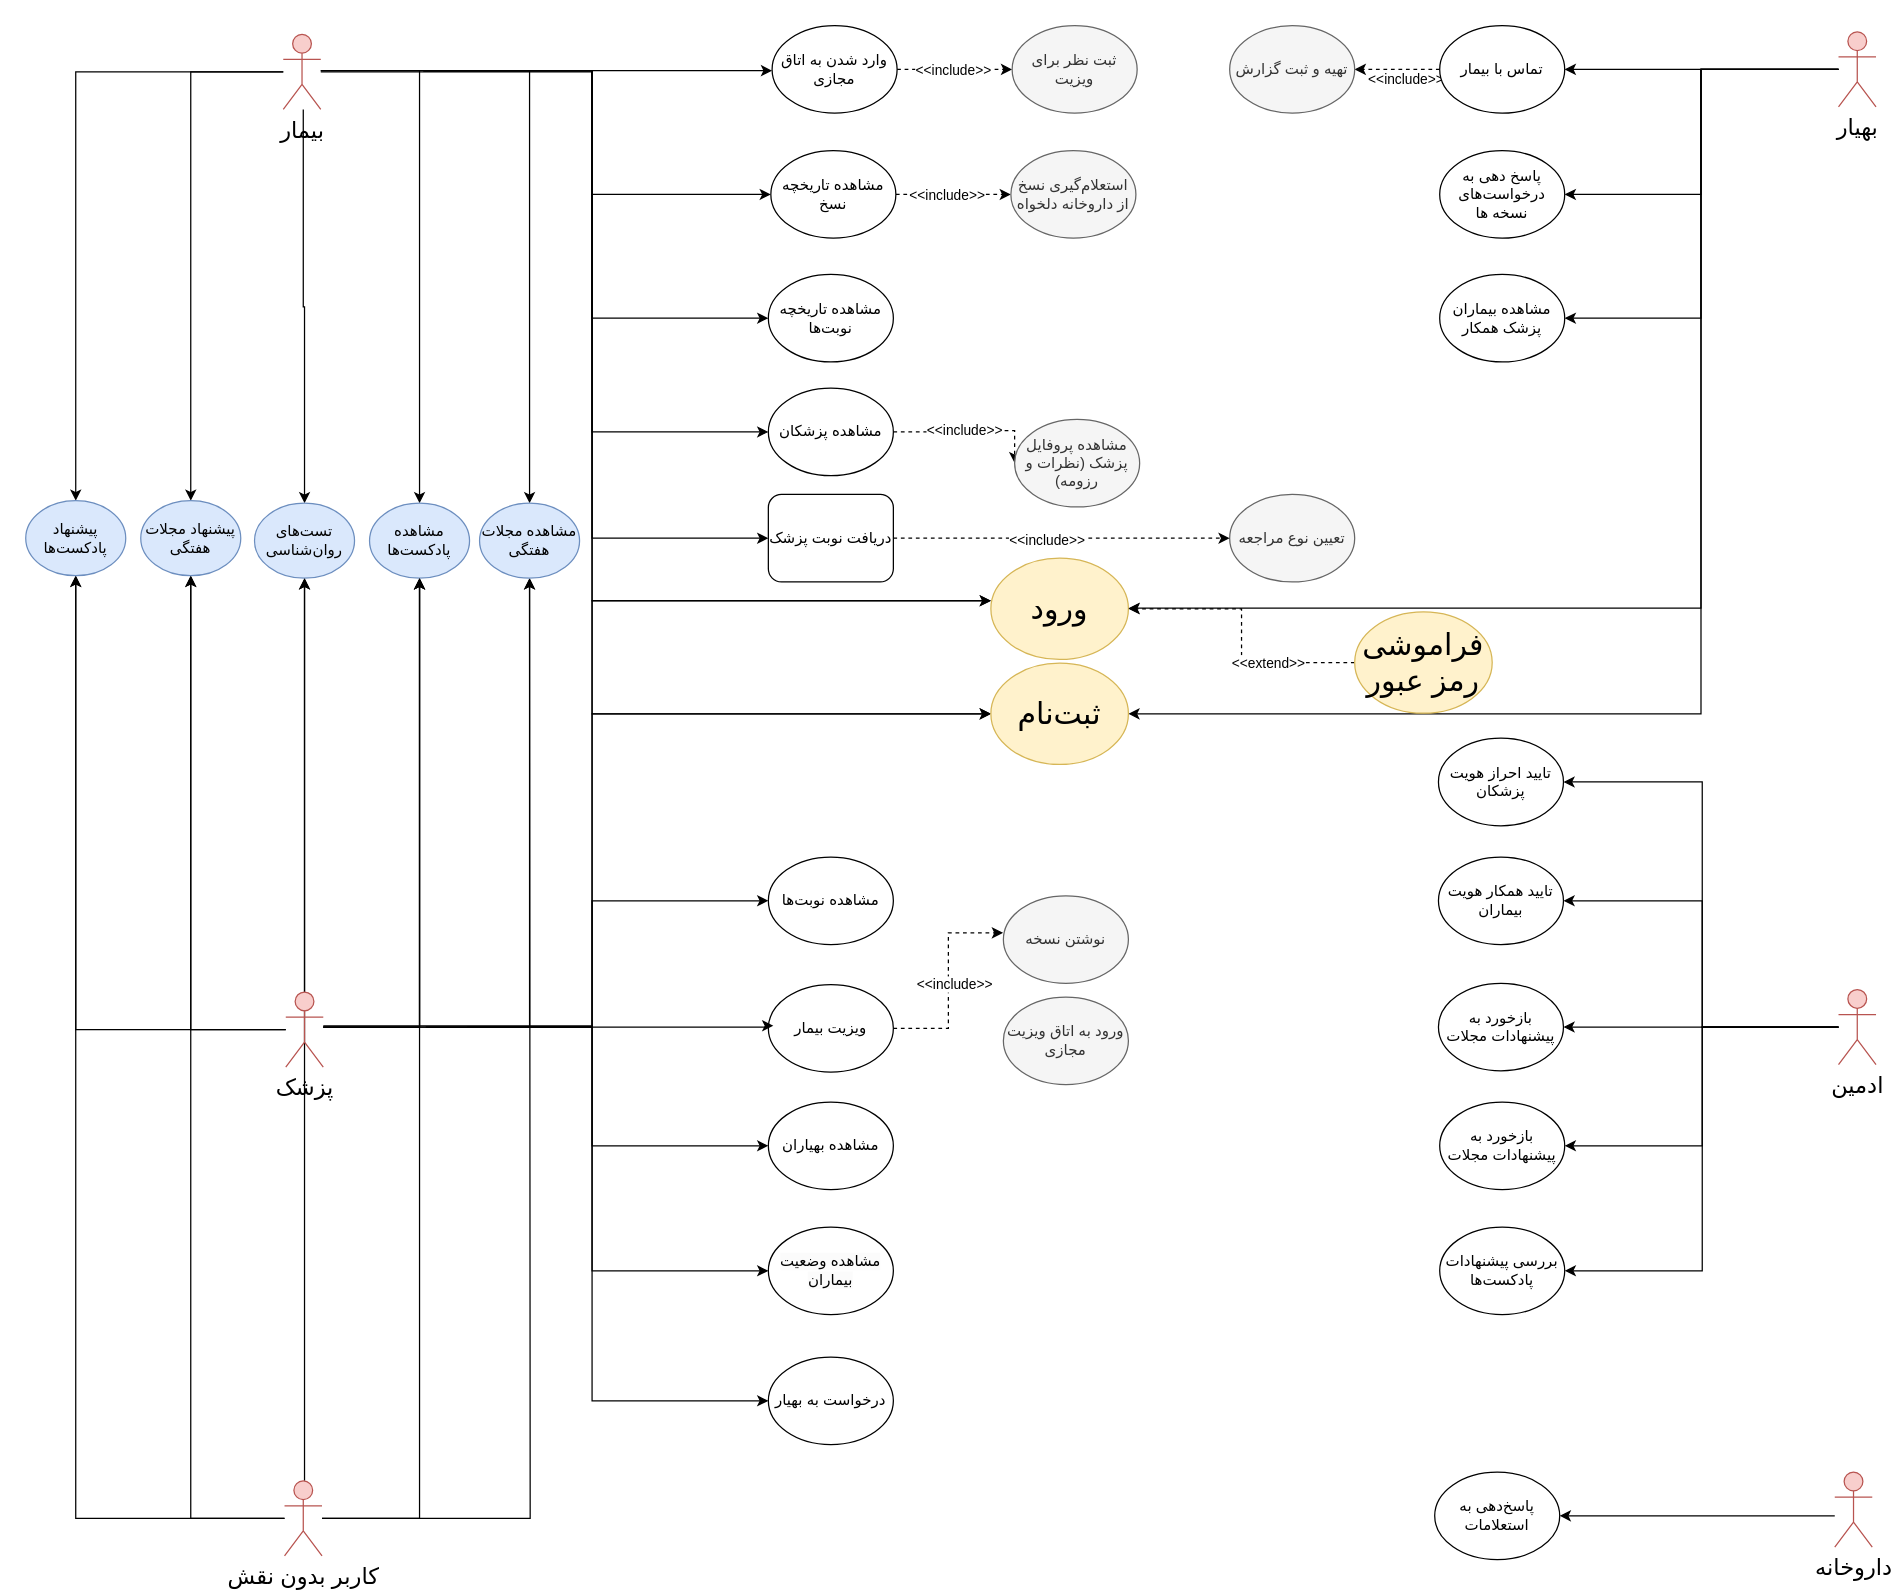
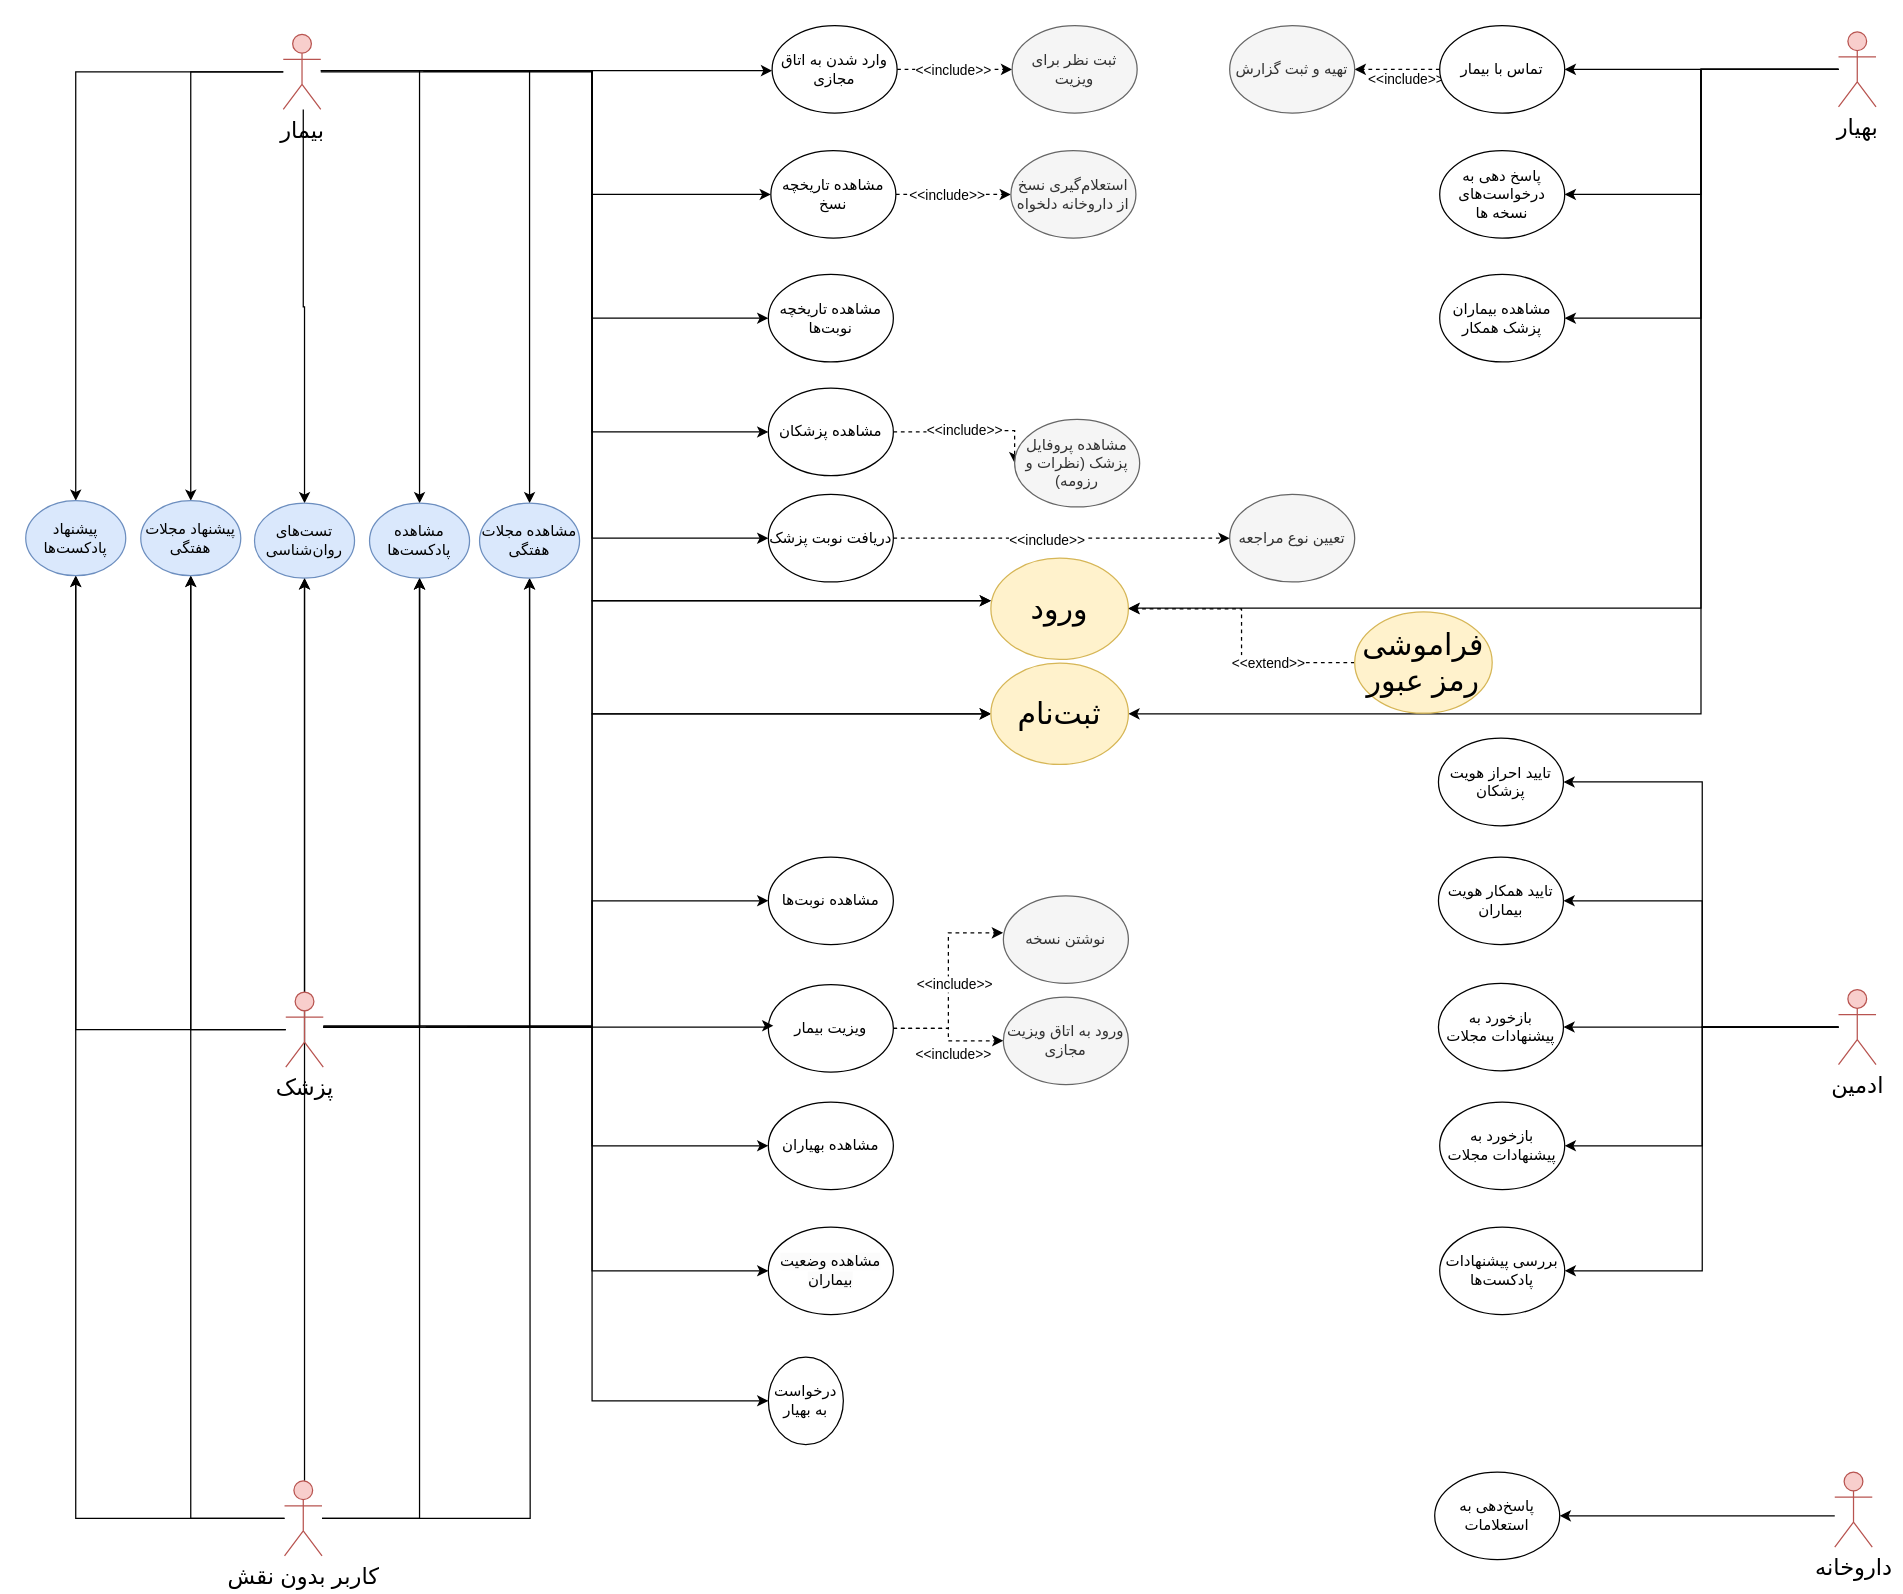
- <mxCell id="92" value="دریافت نوبت پزشک" style="whiteSpace=wrap;html=1;rounded=1;" parent="1" vertex="1"><mxGeometry x="614" y="395" width="100" height="70" as="geometry" /></mxCell>
+ <mxCell id="92" value="دریافت نوبت پزشک" style="ellipse;whiteSpace=wrap;html=1;" parent="1" vertex="1"><mxGeometry x="614" y="395" width="100" height="70" as="geometry" /></mxCell>
+ <mxCell id="57" style="edgeStyle=orthogonalEdgeStyle;rounded=0;orthogonalLoop=1;jettySize=auto;html=1;entryX=0;entryY=0.5;entryDx=0;entryDy=0;dashed=1;" edge="1" parent="1" source="59" target="62"><mxGeometry relative="1" as="geometry" /></mxCell>
+ <mxCell id="58" value="&amp;lt;&amp;lt;include&amp;gt;&amp;gt;" style="edgeLabel;html=1;align=center;verticalAlign=middle;resizable=0;points=[];" vertex="1" connectable="0" parent="57"><mxGeometry x="0.517" y="-2" relative="1" as="geometry"><mxPoint x="-17" y="8" as="offset" /></mxGeometry></mxCell>
- <mxCell id="61" value="درخواست به بهیار" style="ellipse;whiteSpace=wrap;html=1;" parent="1" vertex="1"><mxGeometry x="614" y="1085" width="100" height="70" as="geometry" /></mxCell>
+ <mxCell id="61" value="درخواست به بهیار" style="ellipse;whiteSpace=wrap;html=1;" parent="1" vertex="1"><mxGeometry x="614" y="1085" width="60" height="70" as="geometry" /></mxCell>
